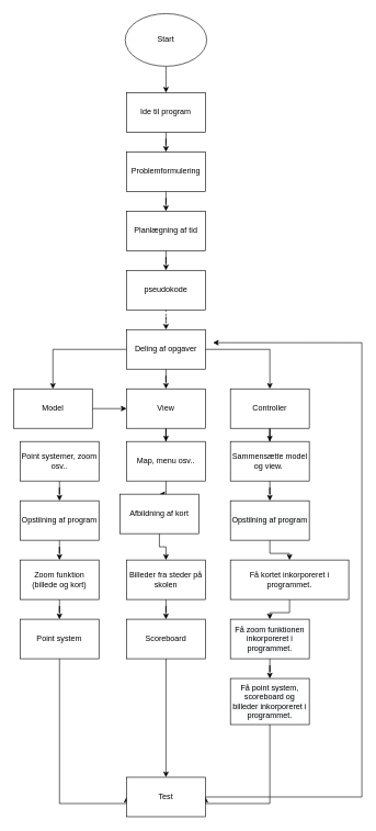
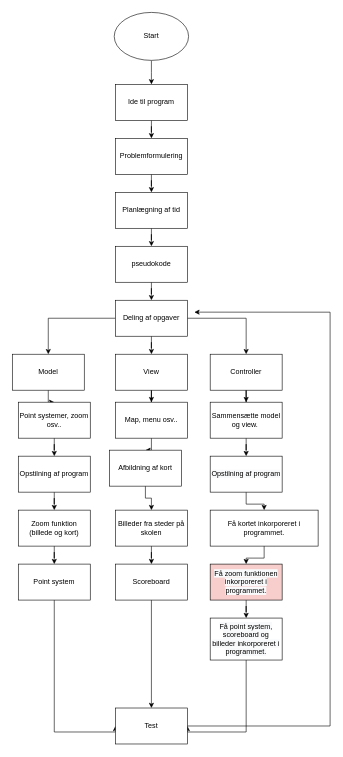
- <mxCell id="8" value="" style="edgeStyle=orthogonalEdgeStyle;rounded=0;orthogonalLoop=1;jettySize=auto;html=1;dashed=1;" parent="1" source="9" target="13" edge="1"><mxGeometry relative="1" as="geometry" /></mxCell>
+ <mxCell id="8" value="" style="edgeStyle=orthogonalEdgeStyle;rounded=0;orthogonalLoop=1;jettySize=auto;html=1;" parent="1" source="9" target="13" edge="1"><mxGeometry relative="1" as="geometry" /></mxCell>
- <mxCell id="16" value="" style="edgeStyle=orthogonalEdgeStyle;rounded=0;orthogonalLoop=1;jettySize=auto;html=1;" parent="1" source="17" target="15" edge="1"><mxGeometry relative="1" as="geometry" /></mxCell>
+ <mxCell id="16" value="" style="edgeStyle=orthogonalEdgeStyle;rounded=0;orthogonalLoop=1;jettySize=auto;html=1;" parent="1" source="17" target="23" edge="1"><mxGeometry relative="1" as="geometry" /></mxCell>
- <mxCell id="45" value="&lt;span style=&quot;color: rgb(0 , 0 , 0) ; font-family: &amp;#34;helvetica&amp;#34; ; font-size: 12px ; font-style: normal ; font-weight: 400 ; letter-spacing: normal ; text-align: center ; text-indent: 0px ; text-transform: none ; word-spacing: 0px ; background-color: rgb(248 , 249 , 250) ; display: inline ; float: none&quot;&gt;Få zoom funktionen inkorporeret i programmet.&lt;/span&gt;" style="whiteSpace=wrap;html=1;rounded=0;" parent="1" vertex="1"><mxGeometry x="350" y="940" width="120" height="60" as="geometry" /></mxCell>
+ <mxCell id="45" value="&lt;span style=&quot;color: rgb(0 , 0 , 0) ; font-family: &amp;#34;helvetica&amp;#34; ; font-size: 12px ; font-style: normal ; font-weight: 400 ; letter-spacing: normal ; text-align: center ; text-indent: 0px ; text-transform: none ; word-spacing: 0px ; background-color: rgb(248 , 249 , 250) ; display: inline ; float: none&quot;&gt;Få zoom funktionen inkorporeret i programmet.&lt;/span&gt;" style="whiteSpace=wrap;html=1;rounded=0;fillColor=#f8cecc;" parent="1" vertex="1"><mxGeometry x="350" y="940" width="120" height="60" as="geometry" /></mxCell>
